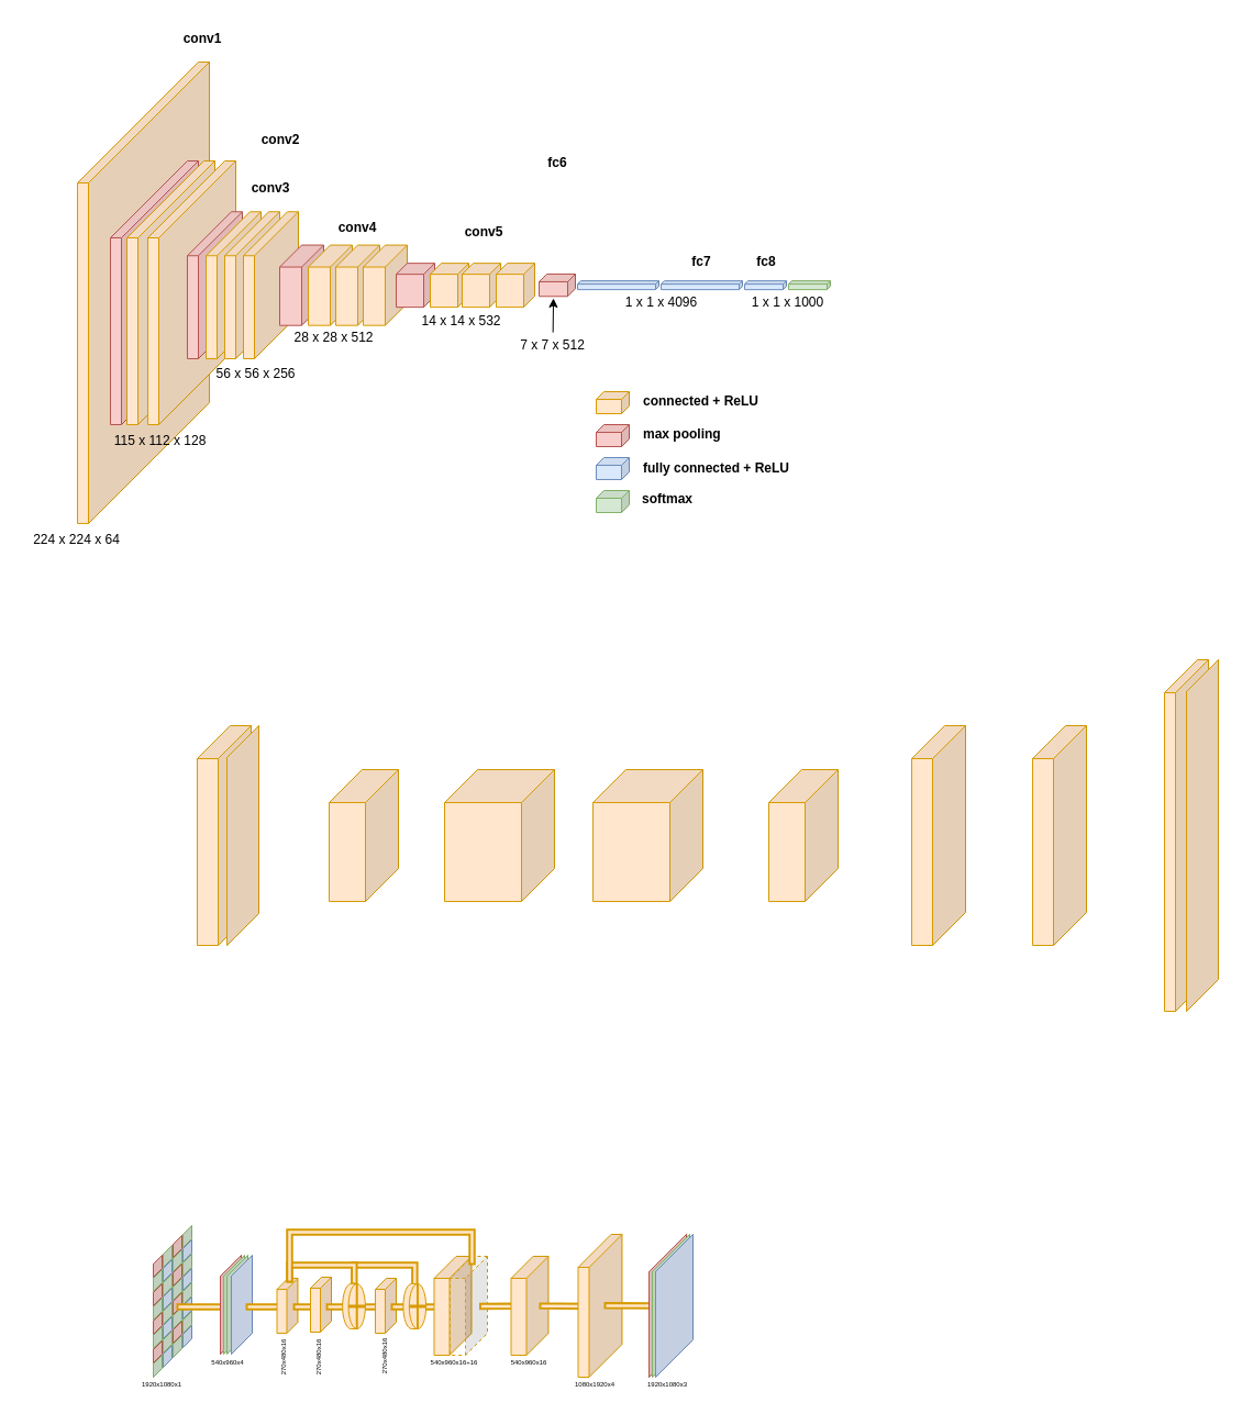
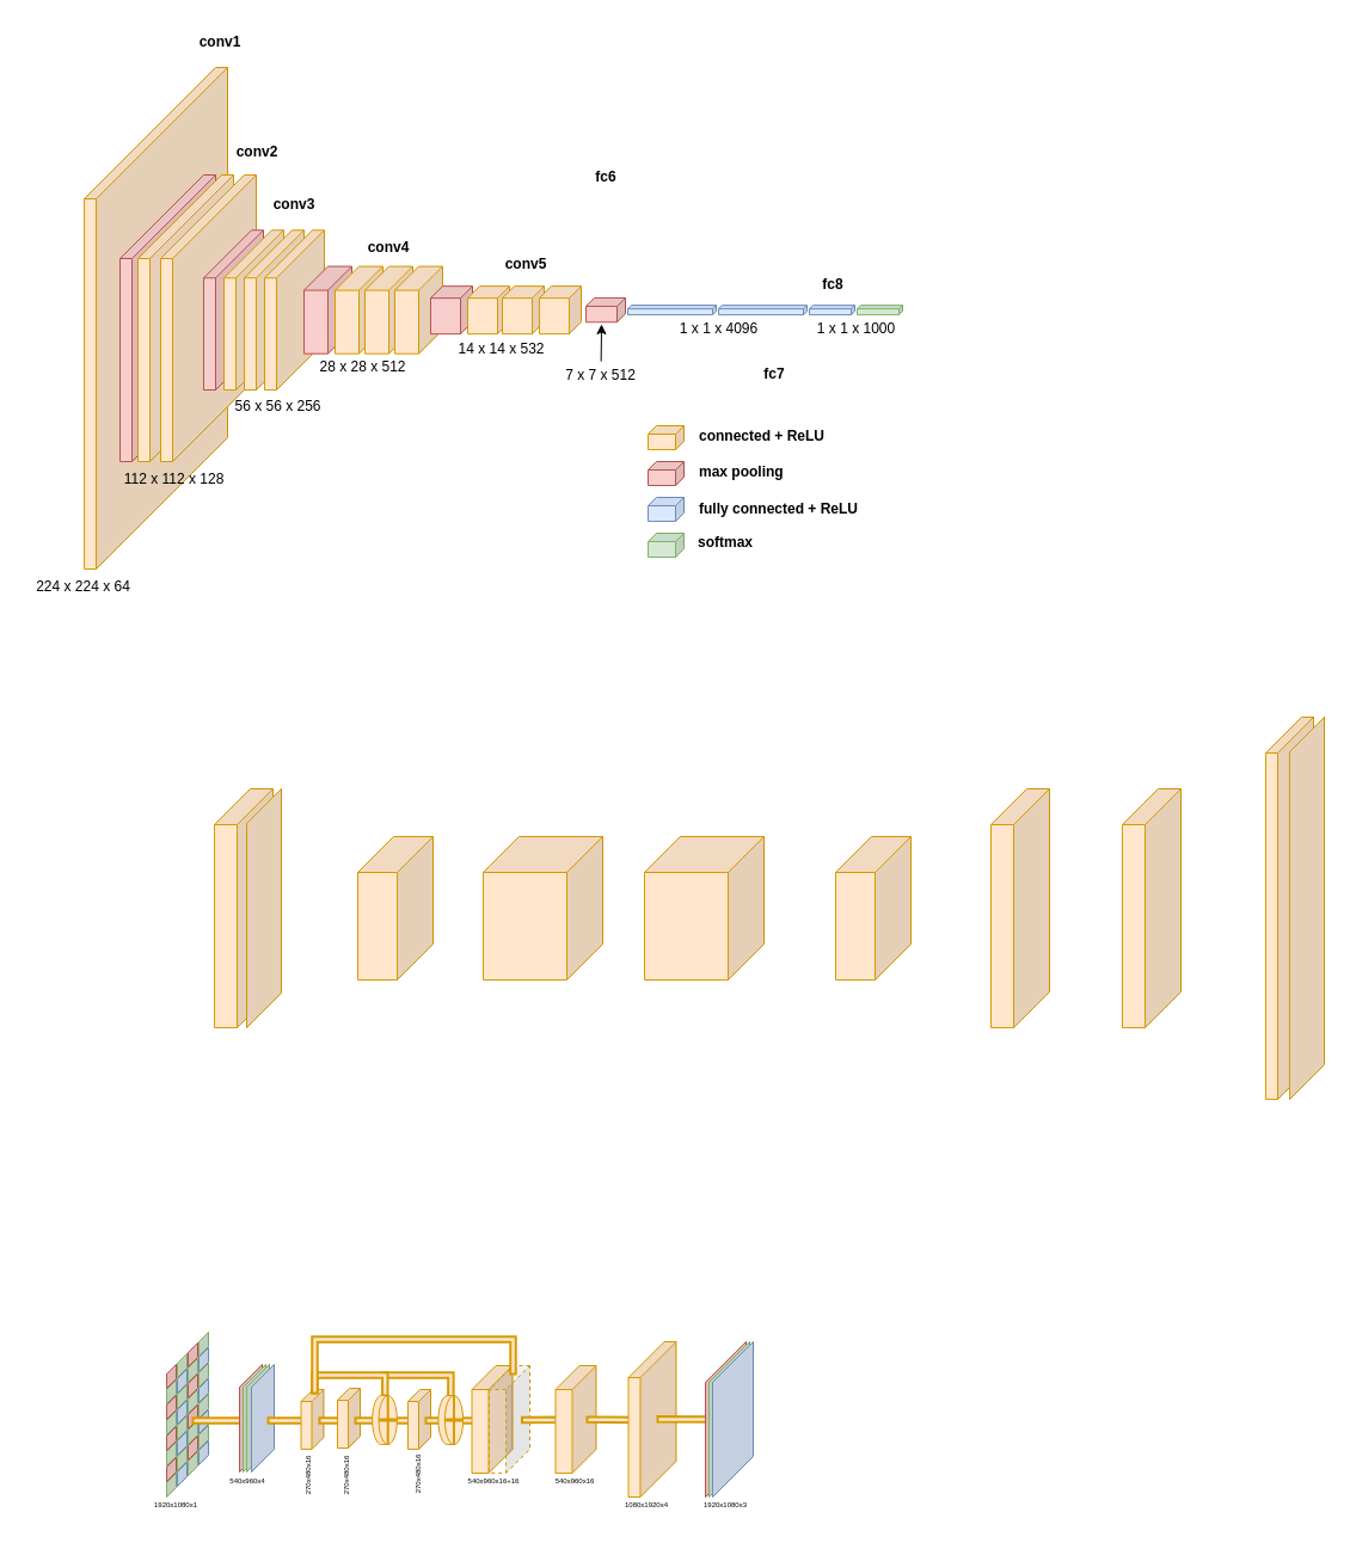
- <mxCell id="28" value="&lt;b&gt;conv2&lt;/b&gt;" style="text;html=1;strokeColor=none;fillColor=none;align=center;verticalAlign=middle;whiteSpace=wrap;rounded=0;" vertex="1" parent="1"><mxGeometry x="235" y="112" width="40" height="30" as="geometry" /></mxCell>
+ <mxCell id="28" value="&lt;b&gt;conv2&lt;/b&gt;" style="text;html=1;strokeColor=none;fillColor=none;align=center;verticalAlign=middle;whiteSpace=wrap;rounded=0;" vertex="1" parent="1"><mxGeometry x="195" y="112" width="40" height="30" as="geometry" /></mxCell>
- <mxCell id="31" value="&lt;b&gt;conv5&lt;/b&gt;" style="text;html=1;strokeColor=none;fillColor=none;align=center;verticalAlign=middle;whiteSpace=wrap;rounded=0;" vertex="1" parent="1"><mxGeometry x="420" y="196" width="40" height="30" as="geometry" /></mxCell>
+ <mxCell id="31" value="&lt;b&gt;conv5&lt;/b&gt;" style="text;html=1;strokeColor=none;fillColor=none;align=center;verticalAlign=middle;whiteSpace=wrap;rounded=0;" vertex="1" parent="1"><mxGeometry x="420" y="206" width="40" height="30" as="geometry" /></mxCell>
- <mxCell id="33" value="&lt;b&gt;fc7&lt;/b&gt;" style="text;html=1;strokeColor=none;fillColor=none;align=center;verticalAlign=middle;whiteSpace=wrap;rounded=0;" vertex="1" parent="1"><mxGeometry x="618" y="222.56" width="40" height="30" as="geometry" /></mxCell>
+ <mxCell id="33" value="&lt;b&gt;fc7&lt;/b&gt;" style="text;html=1;strokeColor=none;fillColor=none;align=center;verticalAlign=middle;whiteSpace=wrap;rounded=0;" vertex="1" parent="1"><mxGeometry x="628" y="297.56" width="40" height="30" as="geometry" /></mxCell>
- <mxCell id="36" value="115 x 112 x 128" style="text;html=1;strokeColor=none;fillColor=none;align=center;verticalAlign=middle;whiteSpace=wrap;rounded=0;" vertex="1" parent="1"><mxGeometry x="96" y="386" width="99" height="30" as="geometry" /></mxCell>
+ <mxCell id="36" value="112 x 112 x 128" style="text;html=1;strokeColor=none;fillColor=none;align=center;verticalAlign=middle;whiteSpace=wrap;rounded=0;" vertex="1" parent="1"><mxGeometry x="96" y="386" width="99" height="30" as="geometry" /></mxCell>
